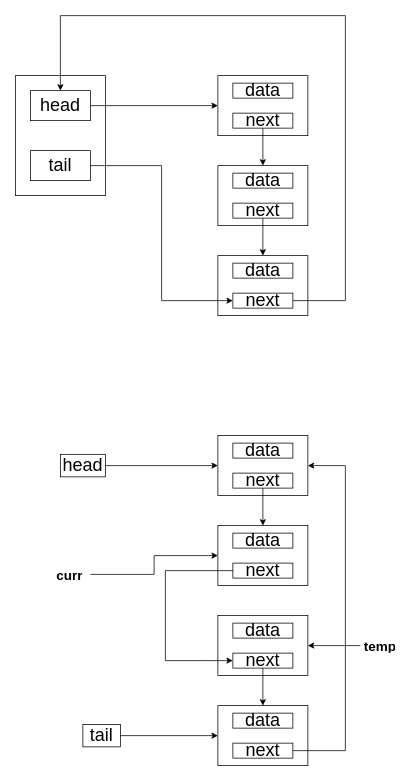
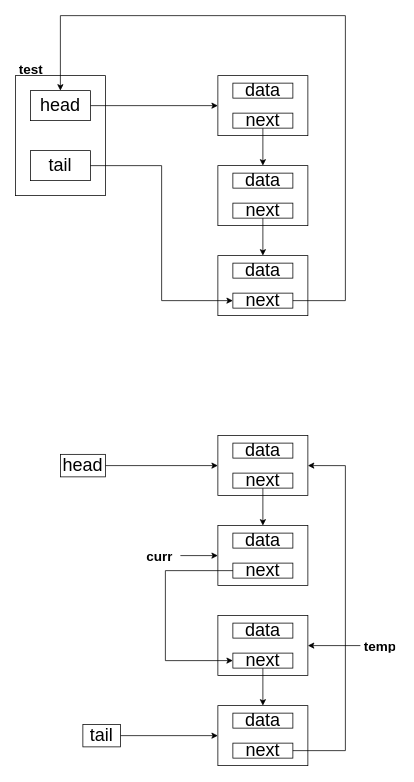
+ <mxCell id="16" value="&lt;h1 style=&quot;font-size: 18px;&quot;&gt;test&lt;/h1&gt;" style="text;html=1;strokeColor=none;fillColor=none;spacing=5;spacingTop=-20;whiteSpace=wrap;overflow=hidden;rounded=0;fontSize=18;" vertex="1" parent="1"><mxGeometry x="20" y="80" width="60" height="20" as="geometry" /></mxCell>
- <mxCell id="36" value="&lt;h1 style=&quot;font-size: 18px;&quot;&gt;curr&lt;/h1&gt;" style="text;html=1;strokeColor=none;fillColor=none;spacing=5;spacingTop=-20;whiteSpace=wrap;overflow=hidden;rounded=0;fontSize=18;" vertex="1" parent="1"><mxGeometry x="70" y="754.97" width="50" height="20" as="geometry" /></mxCell>
+ <mxCell id="36" value="&lt;h1 style=&quot;font-size: 18px;&quot;&gt;curr&lt;/h1&gt;" style="text;html=1;strokeColor=none;fillColor=none;spacing=5;spacingTop=-20;whiteSpace=wrap;overflow=hidden;rounded=0;fontSize=18;" vertex="1" parent="1"><mxGeometry x="190" y="729.97" width="50" height="20" as="geometry" /></mxCell>
